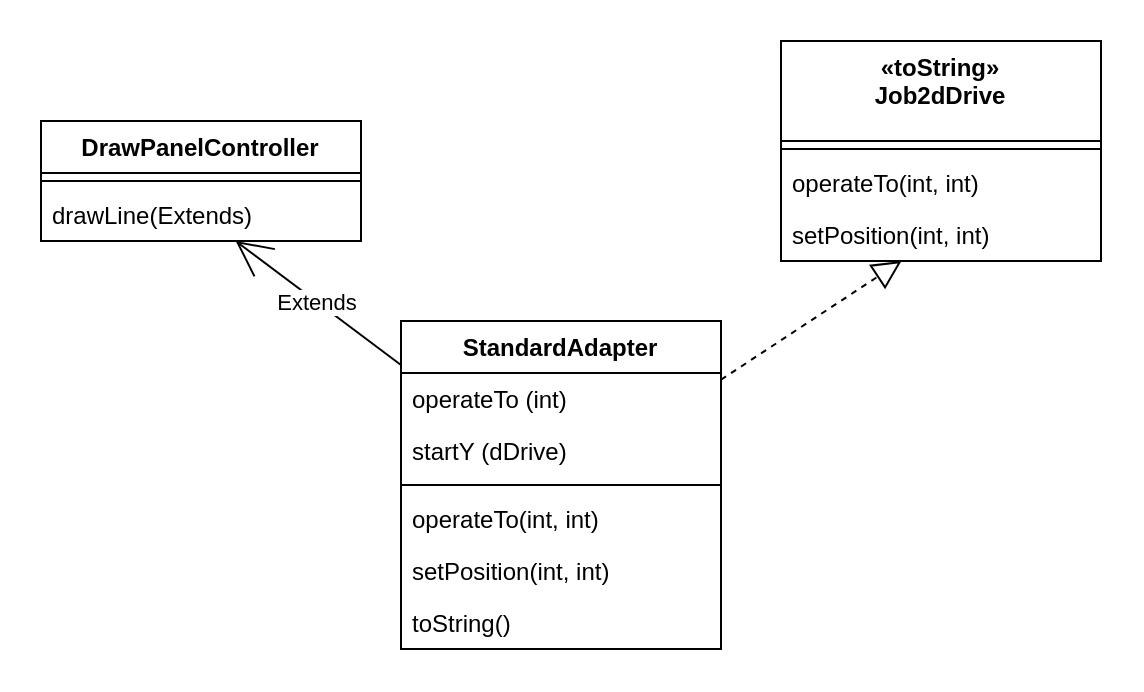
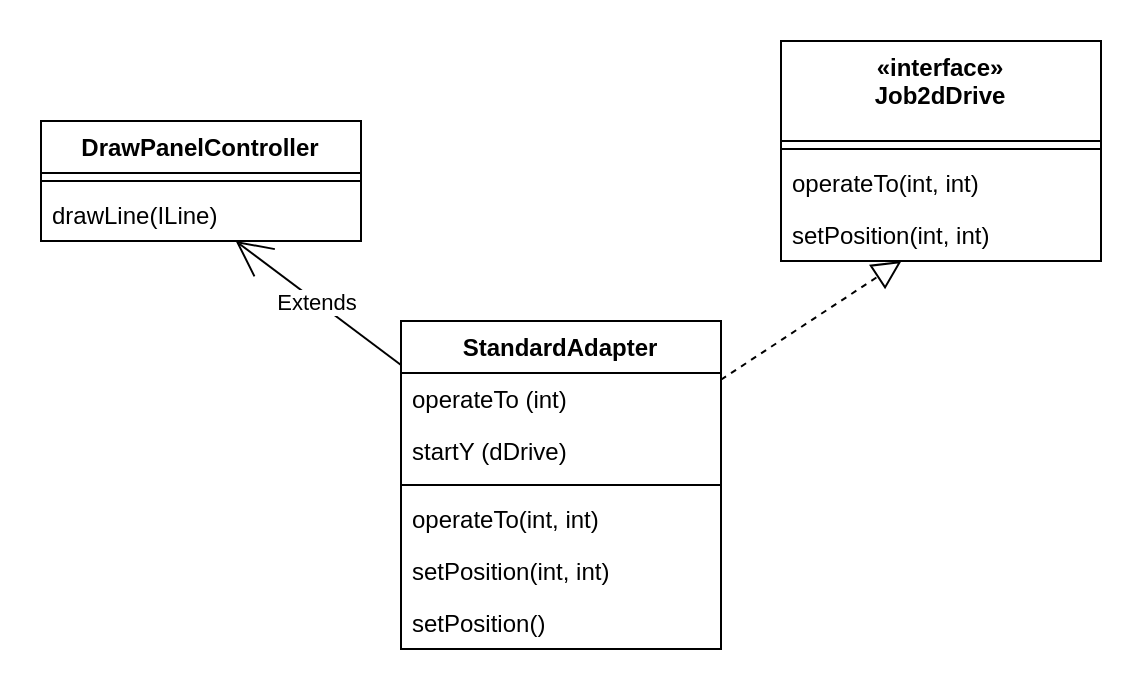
- <mxCell id="10" value="«toString»&#10;Job2dDrive" style="swimlane;fontStyle=1;align=center;verticalAlign=top;childLayout=stackLayout;horizontal=1;startSize=50;horizontalStack=0;resizeParent=1;resizeParentMax=0;resizeLast=0;collapsible=1;marginBottom=0;" vertex="1" parent="1"><mxGeometry x="390" y="20" width="160" height="110" as="geometry"><mxRectangle x="560" y="350" width="110" height="40" as="alternateBounds" /></mxGeometry></mxCell>
+ <mxCell id="10" value="«interface»&#10;Job2dDrive" style="swimlane;fontStyle=1;align=center;verticalAlign=top;childLayout=stackLayout;horizontal=1;startSize=50;horizontalStack=0;resizeParent=1;resizeParentMax=0;resizeLast=0;collapsible=1;marginBottom=0;" vertex="1" parent="1"><mxGeometry x="390" y="20" width="160" height="110" as="geometry"><mxRectangle x="560" y="350" width="110" height="40" as="alternateBounds" /></mxGeometry></mxCell>
- <mxCell id="16" value="drawLine(Extends)" style="text;strokeColor=none;fillColor=none;align=left;verticalAlign=top;spacingLeft=4;spacingRight=4;overflow=hidden;rotatable=0;points=[[0,0.5],[1,0.5]];portConstraint=eastwest;" vertex="1" parent="14"><mxGeometry y="34" width="160" height="26" as="geometry" /></mxCell>
+ <mxCell id="16" value="drawLine(ILine)" style="text;strokeColor=none;fillColor=none;align=left;verticalAlign=top;spacingLeft=4;spacingRight=4;overflow=hidden;rotatable=0;points=[[0,0.5],[1,0.5]];portConstraint=eastwest;" vertex="1" parent="14"><mxGeometry y="34" width="160" height="26" as="geometry" /></mxCell>
- <mxCell id="8" value="toString()" style="text;strokeColor=none;fillColor=none;align=left;verticalAlign=top;spacingLeft=4;spacingRight=4;overflow=hidden;rotatable=0;points=[[0,0.5],[1,0.5]];portConstraint=eastwest;" vertex="1" parent="2"><mxGeometry y="138" width="160" height="26" as="geometry" /></mxCell>
+ <mxCell id="8" value="setPosition()" style="text;strokeColor=none;fillColor=none;align=left;verticalAlign=top;spacingLeft=4;spacingRight=4;overflow=hidden;rotatable=0;points=[[0,0.5],[1,0.5]];portConstraint=eastwest;" vertex="1" parent="2"><mxGeometry y="138" width="160" height="26" as="geometry" /></mxCell>
